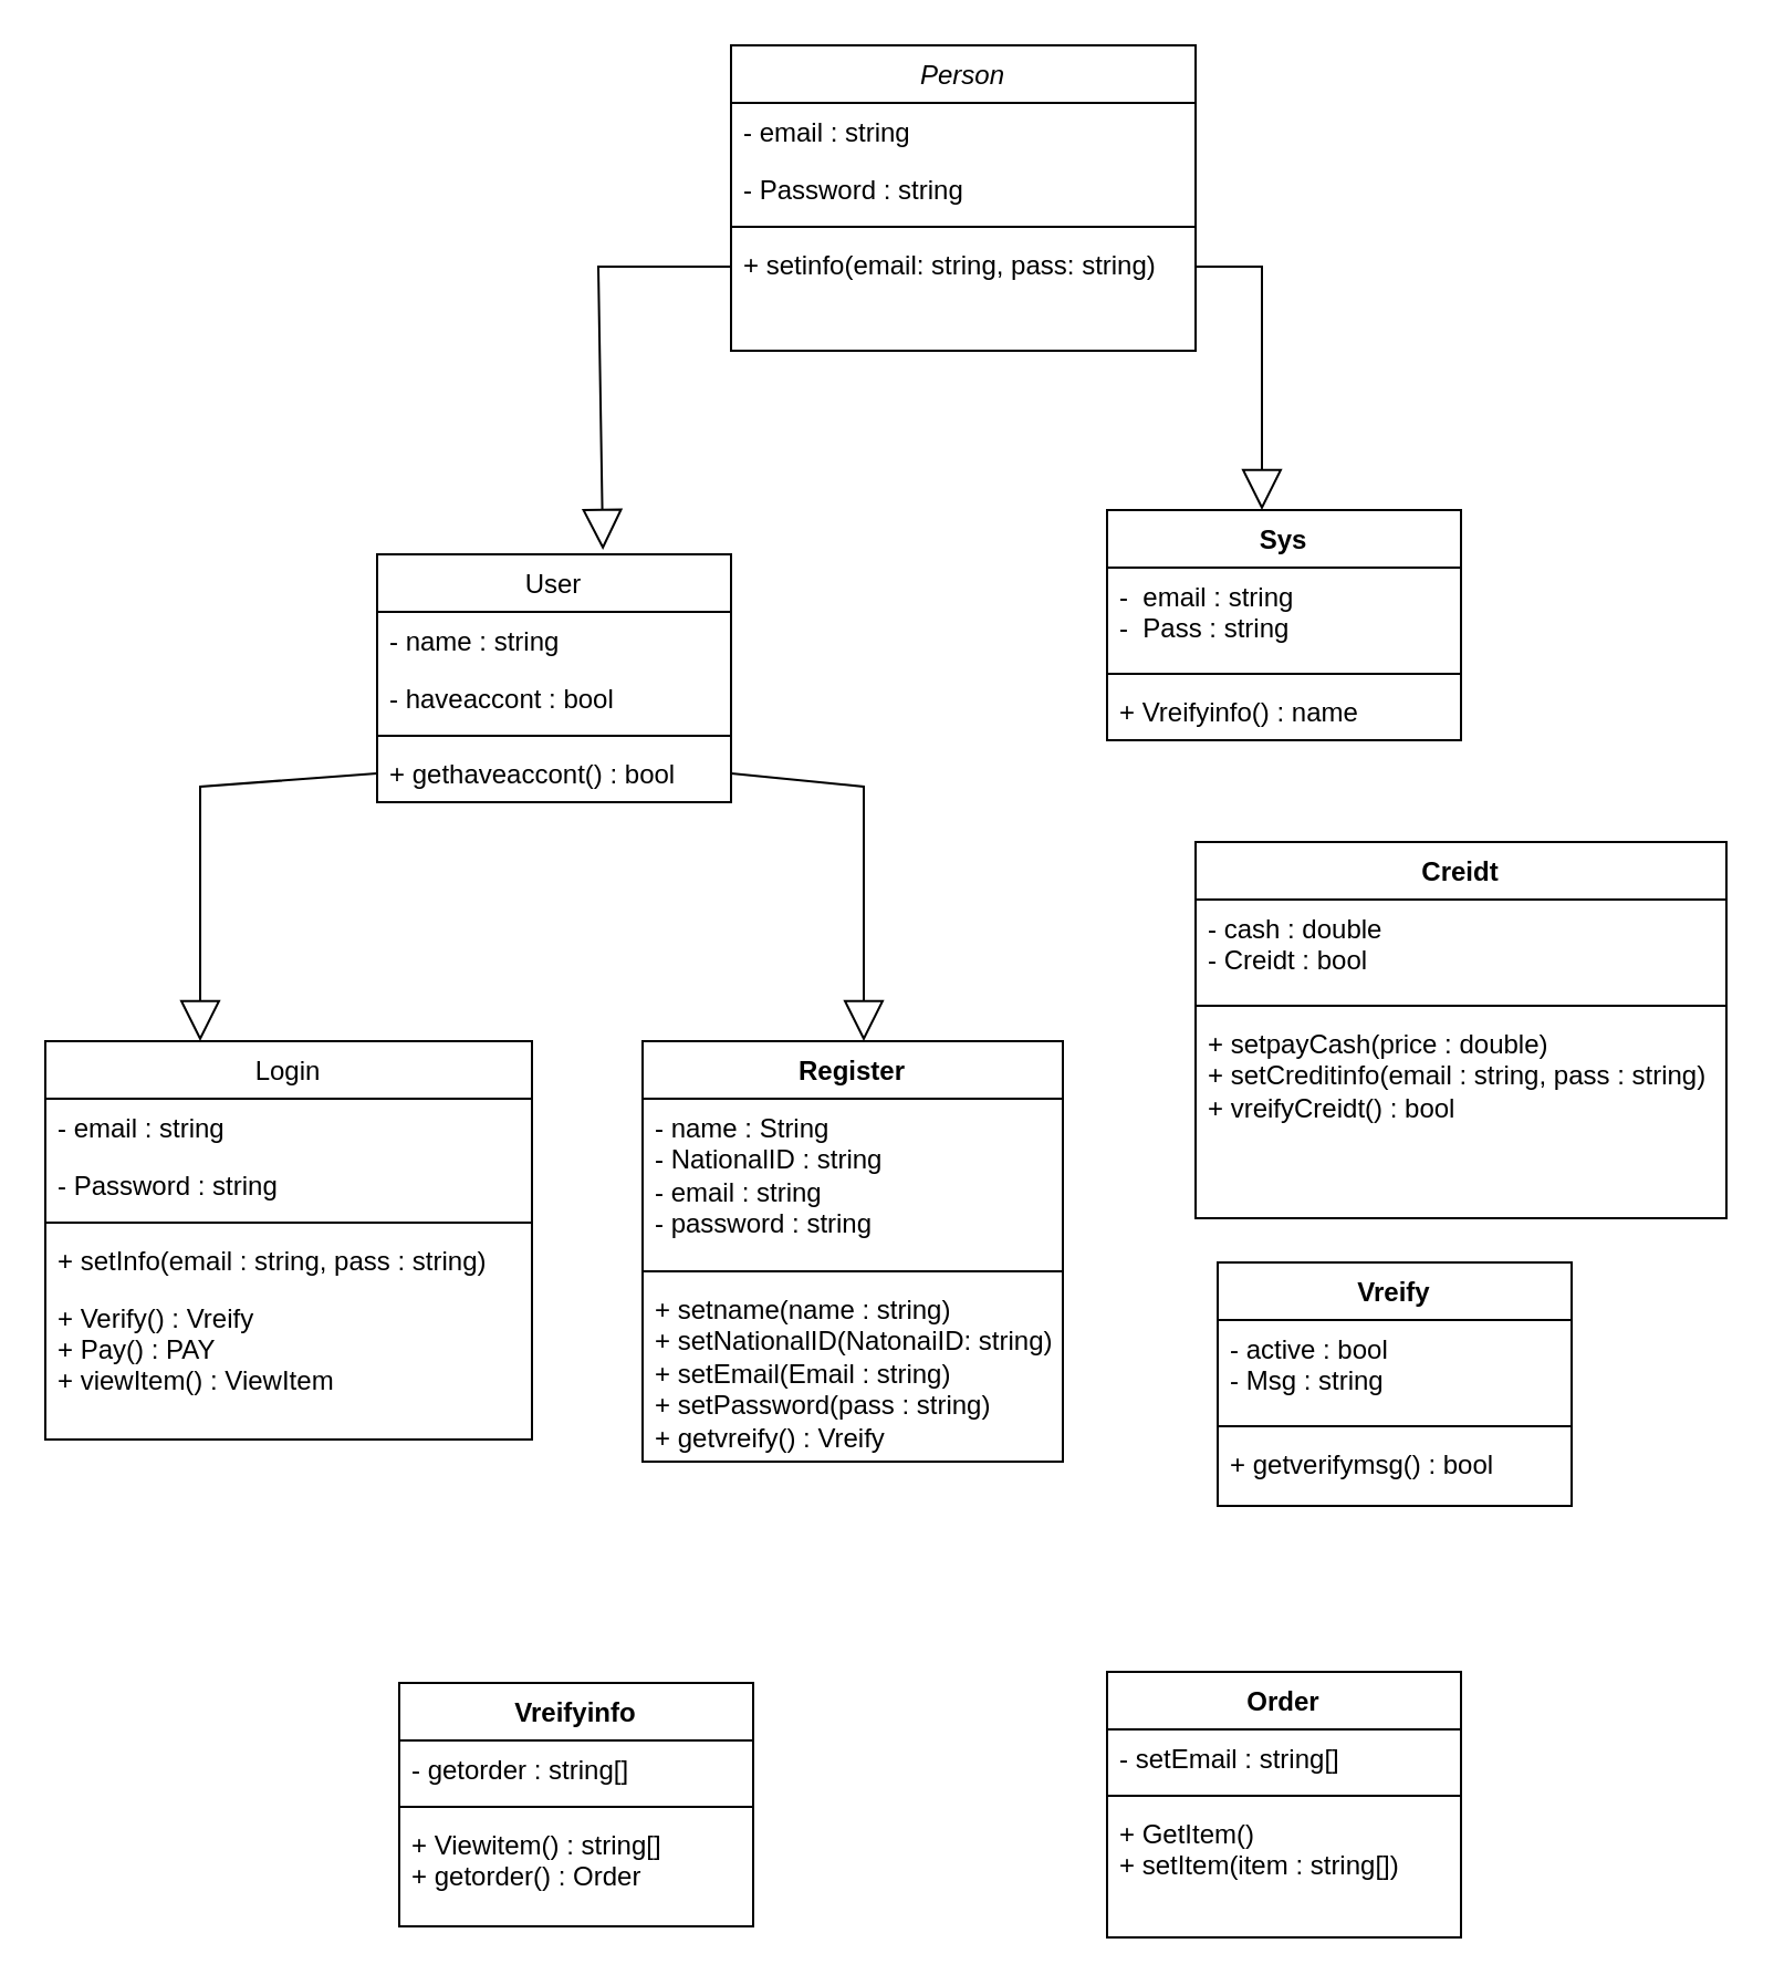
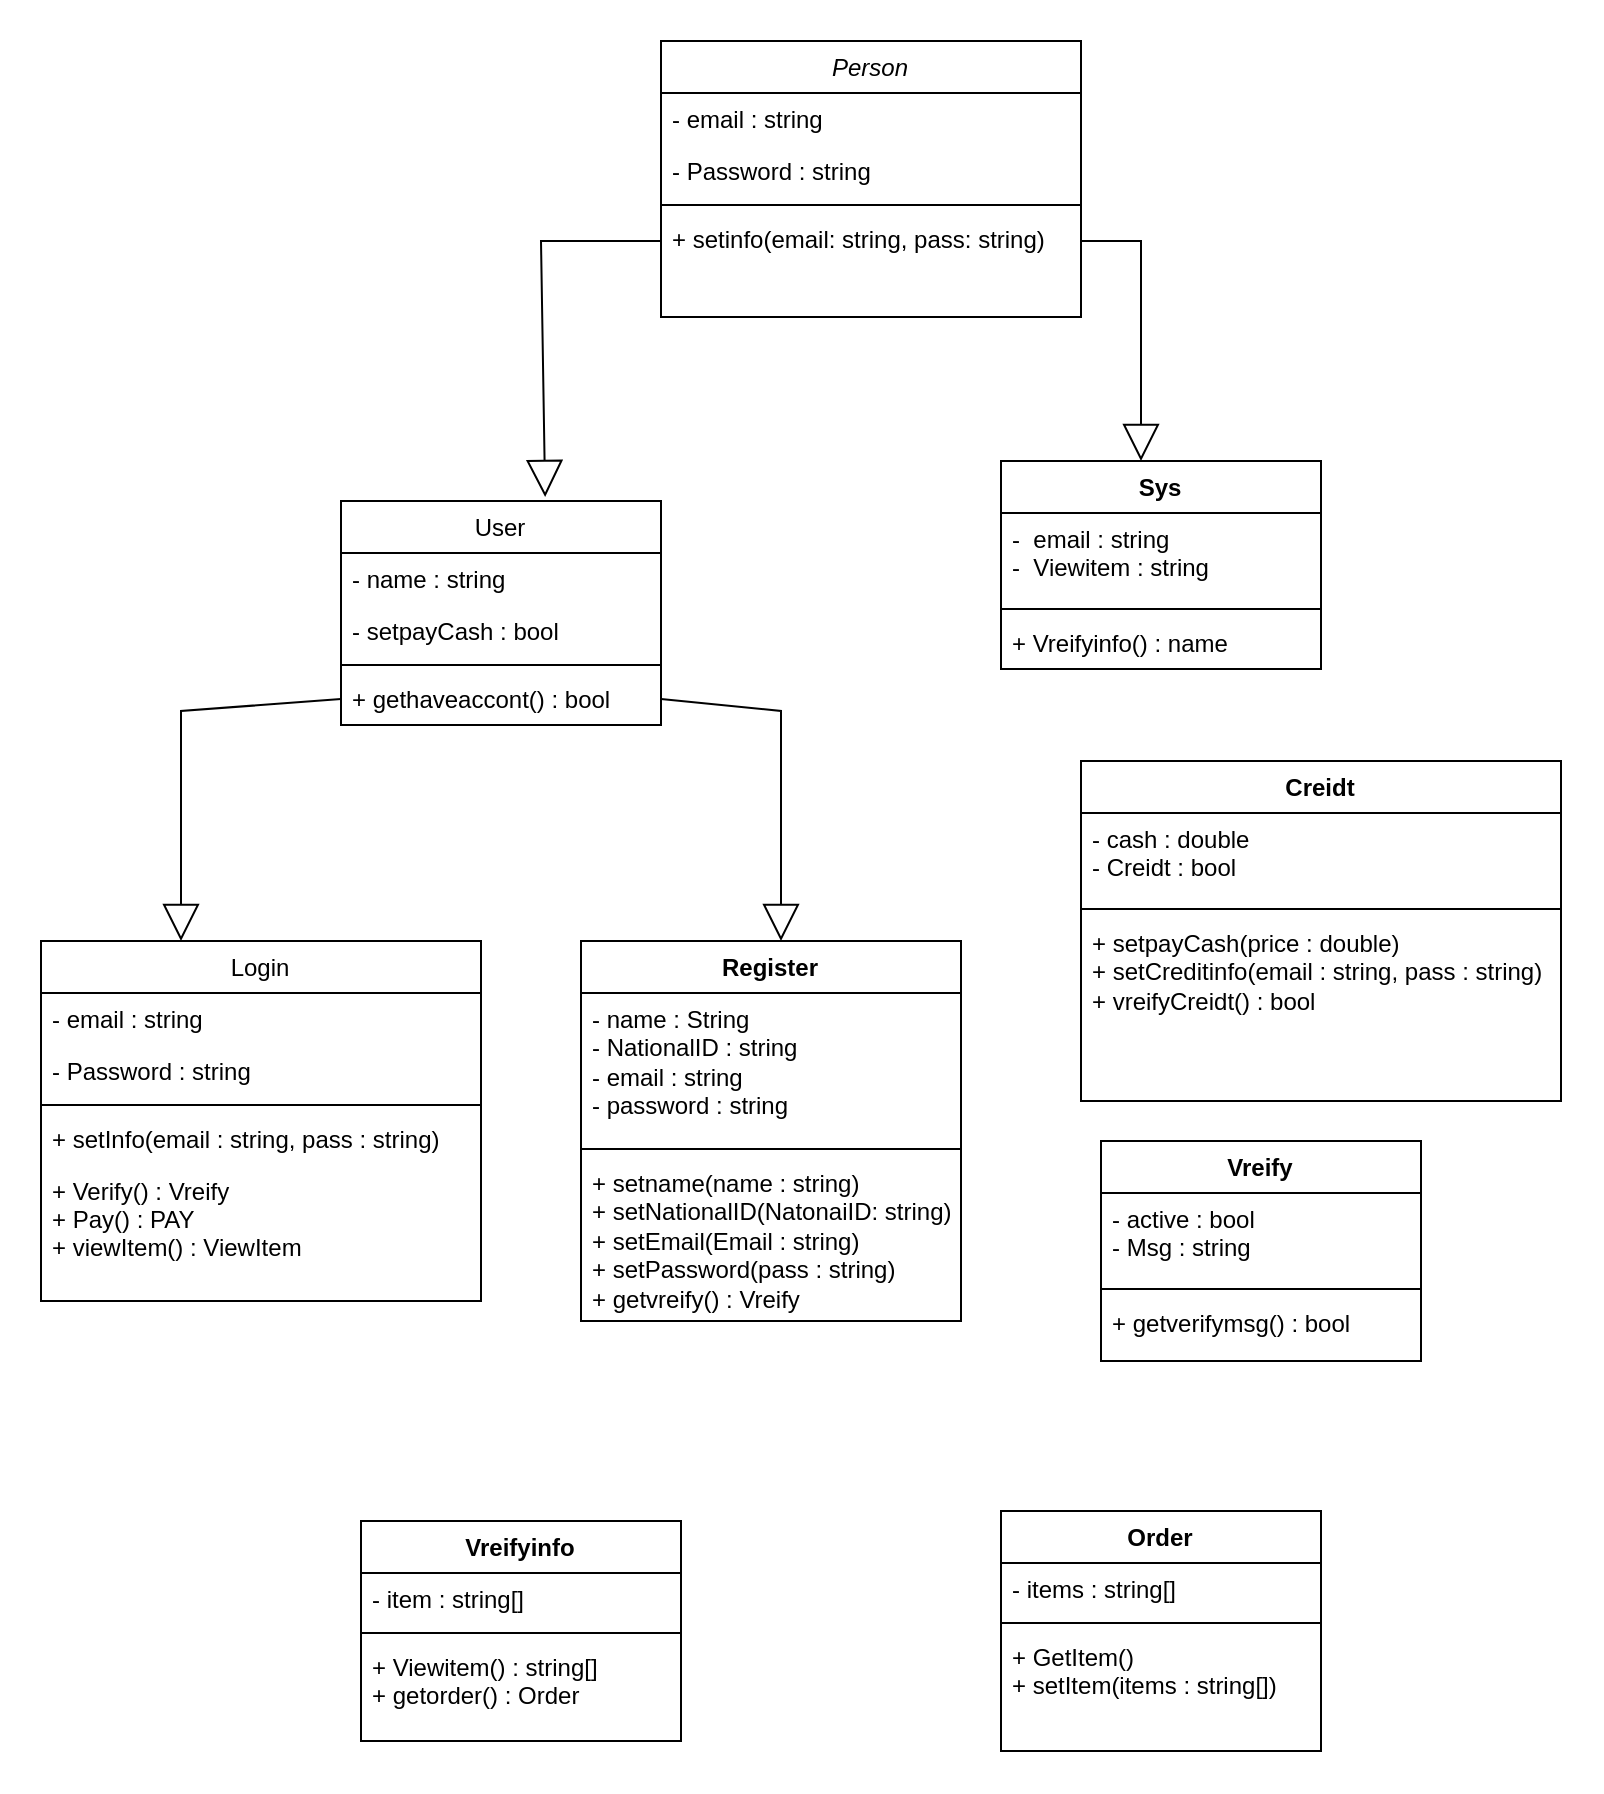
- <mxCell id="27" value="-&amp;nbsp; email : string&lt;br&gt;-&amp;nbsp; Pass : string" style="text;strokeColor=none;fillColor=none;align=left;verticalAlign=top;spacingLeft=4;spacingRight=4;overflow=hidden;rotatable=0;points=[[0,0.5],[1,0.5]];portConstraint=eastwest;whiteSpace=wrap;html=1;" vertex="1" parent="26"><mxGeometry y="26" width="160" height="44" as="geometry" /></mxCell>
+ <mxCell id="27" value="-&amp;nbsp; email : string&lt;br&gt;-&amp;nbsp; Viewitem : string" style="text;strokeColor=none;fillColor=none;align=left;verticalAlign=top;spacingLeft=4;spacingRight=4;overflow=hidden;rotatable=0;points=[[0,0.5],[1,0.5]];portConstraint=eastwest;whiteSpace=wrap;html=1;" vertex="1" parent="26"><mxGeometry y="26" width="160" height="44" as="geometry" /></mxCell>
- <mxCell id="9" value="- haveaccont : bool" style="text;align=left;verticalAlign=top;spacingLeft=4;spacingRight=4;overflow=hidden;rotatable=0;points=[[0,0.5],[1,0.5]];portConstraint=eastwest;rounded=0;shadow=0;html=0;" parent="7" vertex="1"><mxGeometry y="52" width="160" height="26" as="geometry" /></mxCell>
+ <mxCell id="9" value="- setpayCash : bool" style="text;align=left;verticalAlign=top;spacingLeft=4;spacingRight=4;overflow=hidden;rotatable=0;points=[[0,0.5],[1,0.5]];portConstraint=eastwest;rounded=0;shadow=0;html=0;" parent="7" vertex="1"><mxGeometry y="52" width="160" height="26" as="geometry" /></mxCell>
- <mxCell id="39" value="- setEmail : string[]" style="text;strokeColor=none;fillColor=none;align=left;verticalAlign=top;spacingLeft=4;spacingRight=4;overflow=hidden;rotatable=0;points=[[0,0.5],[1,0.5]];portConstraint=eastwest;whiteSpace=wrap;html=1;" vertex="1" parent="38"><mxGeometry y="26" width="160" height="26" as="geometry" /></mxCell>
+ <mxCell id="39" value="- items : string[]" style="text;strokeColor=none;fillColor=none;align=left;verticalAlign=top;spacingLeft=4;spacingRight=4;overflow=hidden;rotatable=0;points=[[0,0.5],[1,0.5]];portConstraint=eastwest;whiteSpace=wrap;html=1;" vertex="1" parent="38"><mxGeometry y="26" width="160" height="26" as="geometry" /></mxCell>
- <mxCell id="35" value="- getorder : string[]" style="text;strokeColor=none;fillColor=none;align=left;verticalAlign=top;spacingLeft=4;spacingRight=4;overflow=hidden;rotatable=0;points=[[0,0.5],[1,0.5]];portConstraint=eastwest;whiteSpace=wrap;html=1;" vertex="1" parent="34"><mxGeometry y="26" width="160" height="26" as="geometry" /></mxCell>
+ <mxCell id="35" value="- item : string[]" style="text;strokeColor=none;fillColor=none;align=left;verticalAlign=top;spacingLeft=4;spacingRight=4;overflow=hidden;rotatable=0;points=[[0,0.5],[1,0.5]];portConstraint=eastwest;whiteSpace=wrap;html=1;" vertex="1" parent="34"><mxGeometry y="26" width="160" height="26" as="geometry" /></mxCell>
- <mxCell id="41" value="+ GetItem()&lt;br&gt;+ setItem(item : string[])" style="text;strokeColor=none;fillColor=none;align=left;verticalAlign=top;spacingLeft=4;spacingRight=4;overflow=hidden;rotatable=0;points=[[0,0.5],[1,0.5]];portConstraint=eastwest;whiteSpace=wrap;html=1;" vertex="1" parent="38"><mxGeometry y="60" width="160" height="60" as="geometry" /></mxCell>
+ <mxCell id="41" value="+ GetItem()&lt;br&gt;+ setItem(items : string[])" style="text;strokeColor=none;fillColor=none;align=left;verticalAlign=top;spacingLeft=4;spacingRight=4;overflow=hidden;rotatable=0;points=[[0,0.5],[1,0.5]];portConstraint=eastwest;whiteSpace=wrap;html=1;" vertex="1" parent="38"><mxGeometry y="60" width="160" height="60" as="geometry" /></mxCell>
